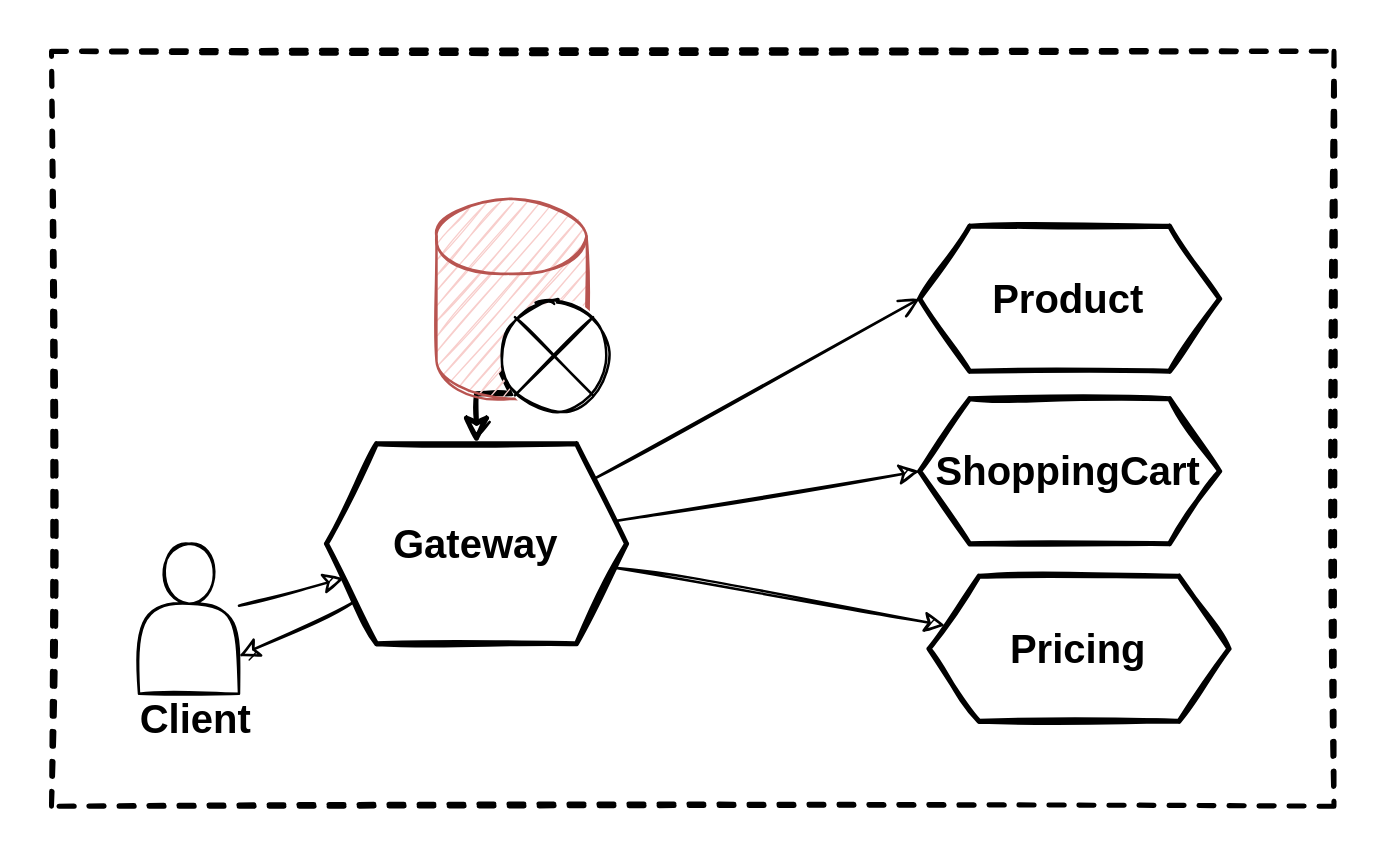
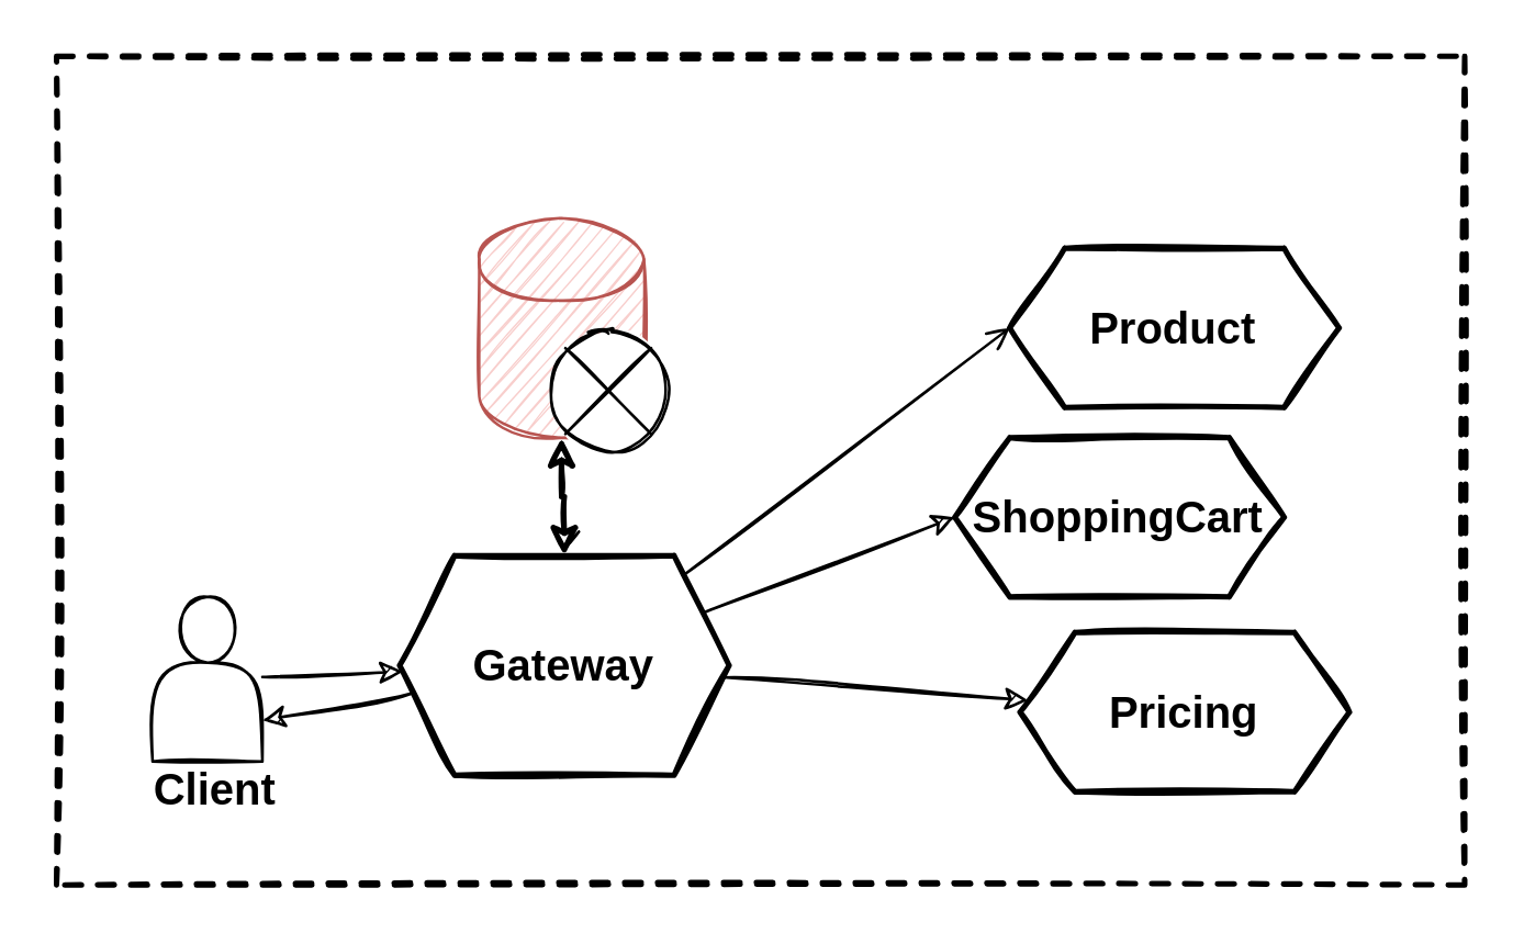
- <mxCell id="15" value="ShoppingCart" style="shape=hexagon;perimeter=hexagonPerimeter2;whiteSpace=wrap;html=1;fixedSize=1;sketch=1;fontSize=16;strokeWidth=2;fontStyle=1;" parent="1" vertex="1"><mxGeometry x="367.25" y="159" width="120" height="58" as="geometry" /></mxCell>
+ <mxCell id="15" value="ShoppingCart" style="shape=hexagon;perimeter=hexagonPerimeter2;whiteSpace=wrap;html=1;fixedSize=1;sketch=1;fontSize=16;strokeWidth=2;fontStyle=1;" parent="1" vertex="1"><mxGeometry x="347.25" y="159" width="120" height="58" as="geometry" /></mxCell>
- <mxCell id="12" value="Gateway" style="shape=hexagon;perimeter=hexagonPerimeter2;whiteSpace=wrap;html=1;fixedSize=1;sketch=1;fontSize=16;strokeWidth=2;fontStyle=1;" parent="1" vertex="1"><mxGeometry x="130" y="177" width="120" height="80" as="geometry" /></mxCell>
+ <mxCell id="12" value="Gateway" style="shape=hexagon;perimeter=hexagonPerimeter2;whiteSpace=wrap;html=1;fixedSize=1;sketch=1;fontSize=16;strokeWidth=2;fontStyle=1;" parent="1" vertex="1"><mxGeometry x="145" y="202" width="120" height="80" as="geometry" /></mxCell>
